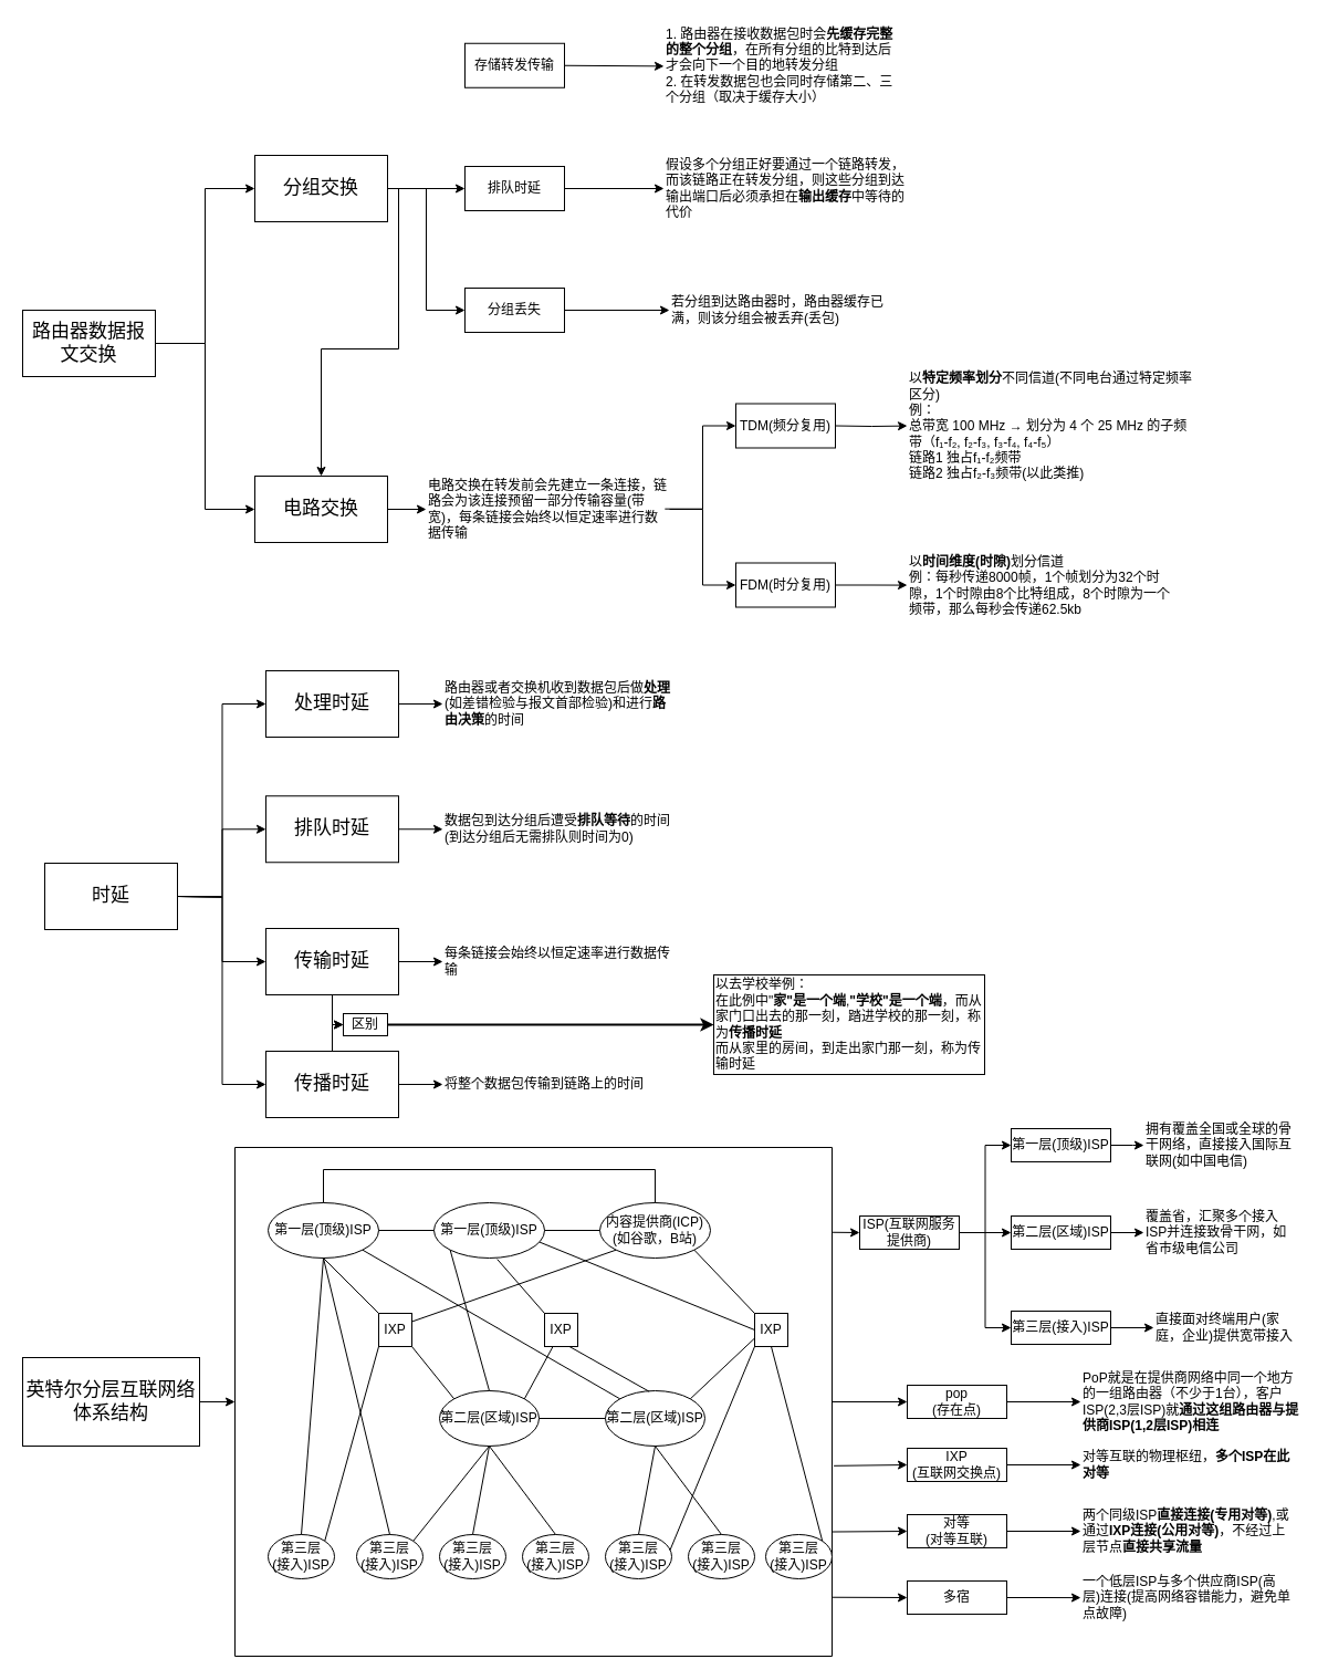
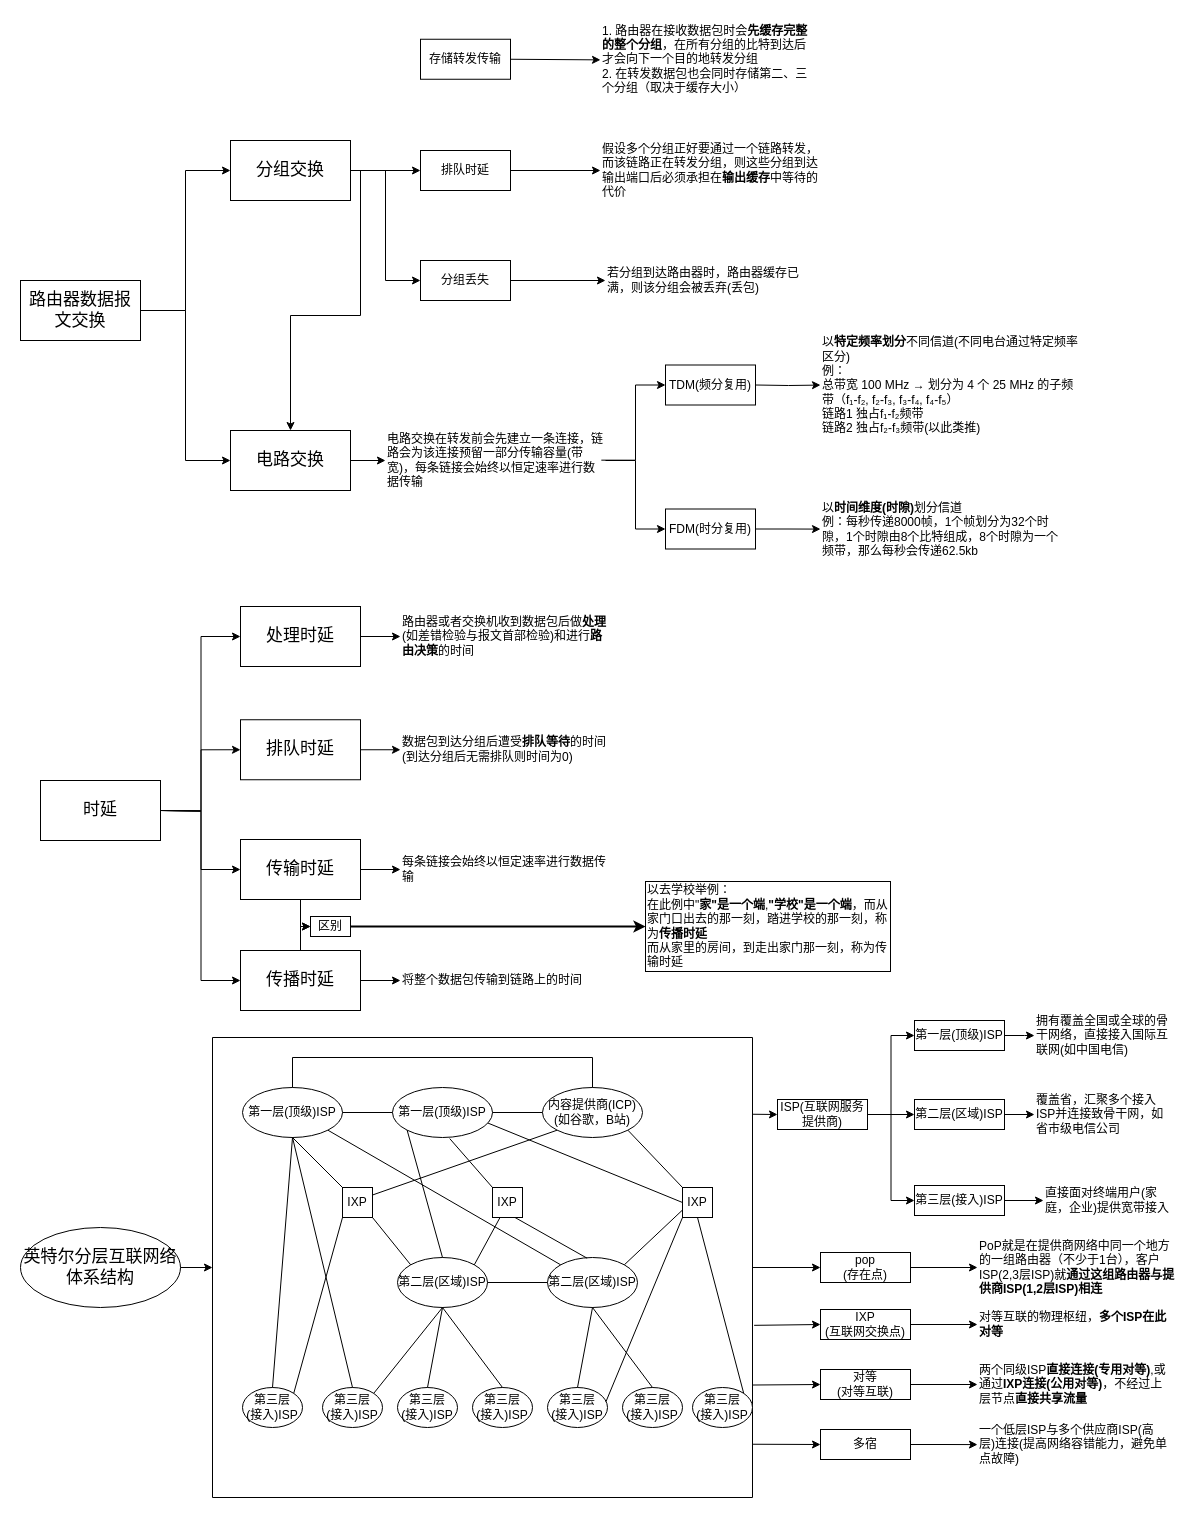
- <mxCell id="46" value="&lt;font style=&quot;font-size: 17px;&quot;&gt;英特尔分层互联网络体系结构&lt;/font&gt;" style="rounded=0;whiteSpace=wrap;html=1;" parent="1" vertex="1"><mxGeometry x="20" y="1227" width="160" height="80" as="geometry" /></mxCell>
+ <mxCell id="46" value="&lt;font style=&quot;font-size: 17px;&quot;&gt;英特尔分层互联网络体系结构&lt;/font&gt;" style="ellipse;whiteSpace=wrap;html=1;" parent="1" vertex="1"><mxGeometry x="20" y="1227" width="160" height="80" as="geometry" /></mxCell>
